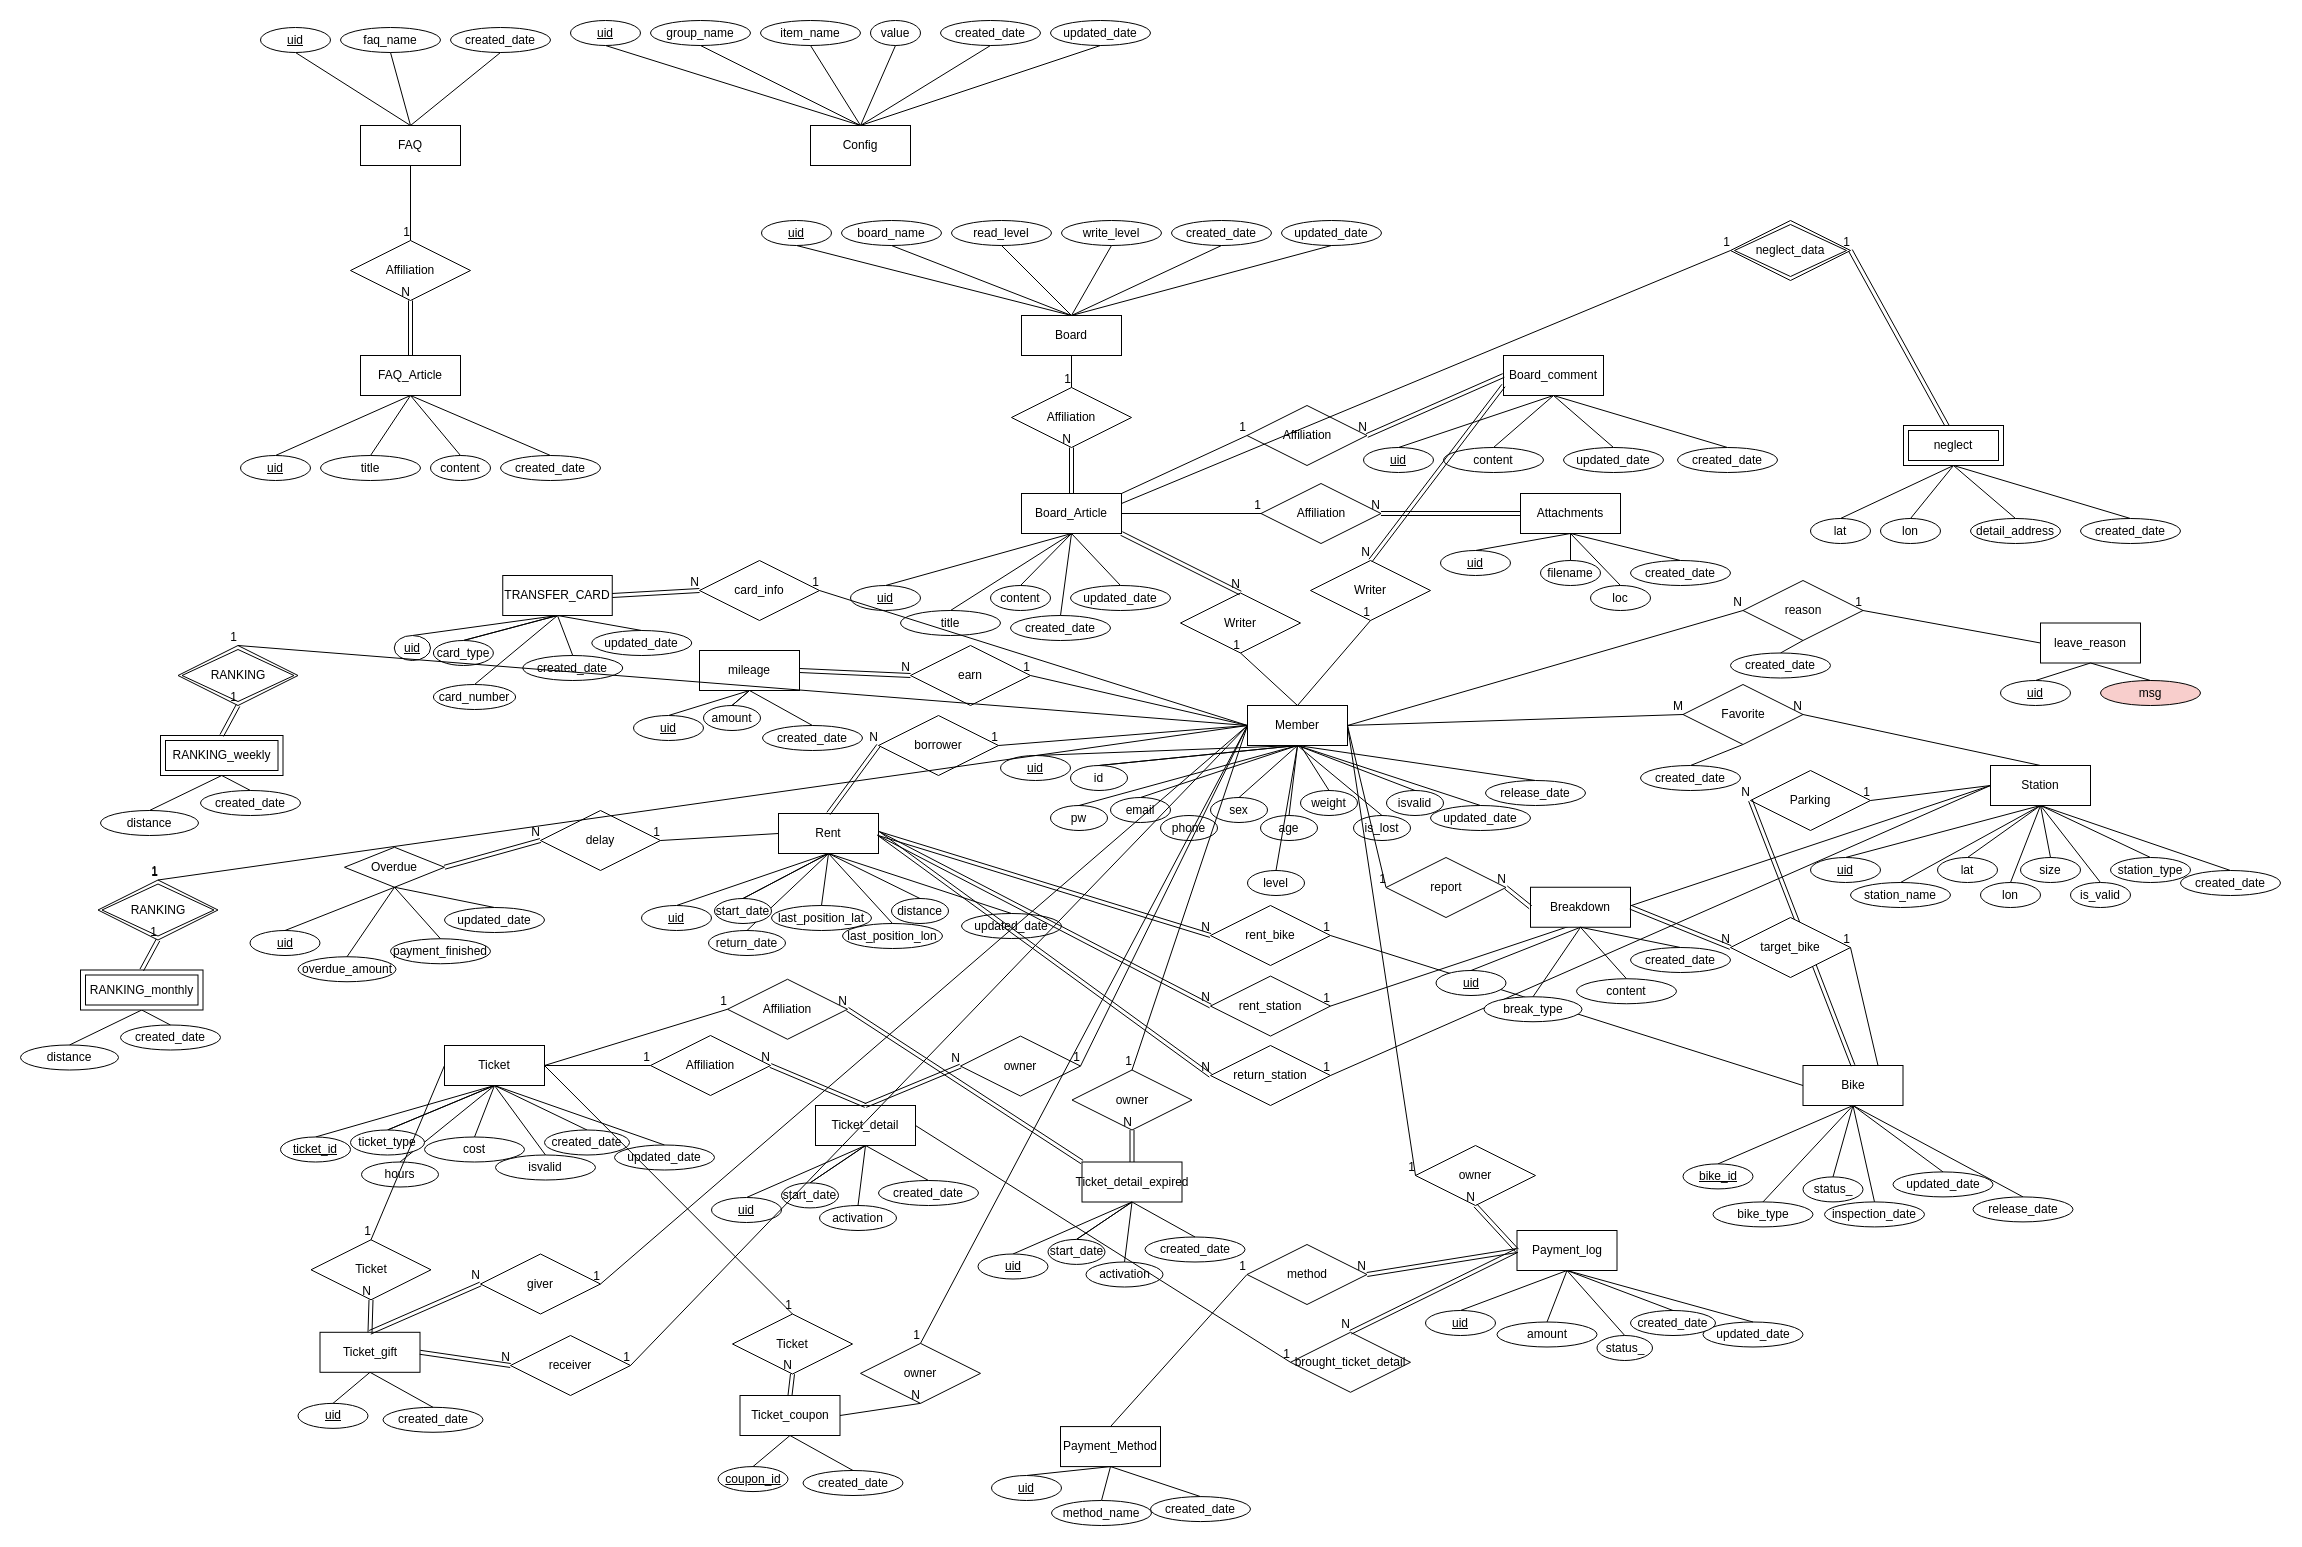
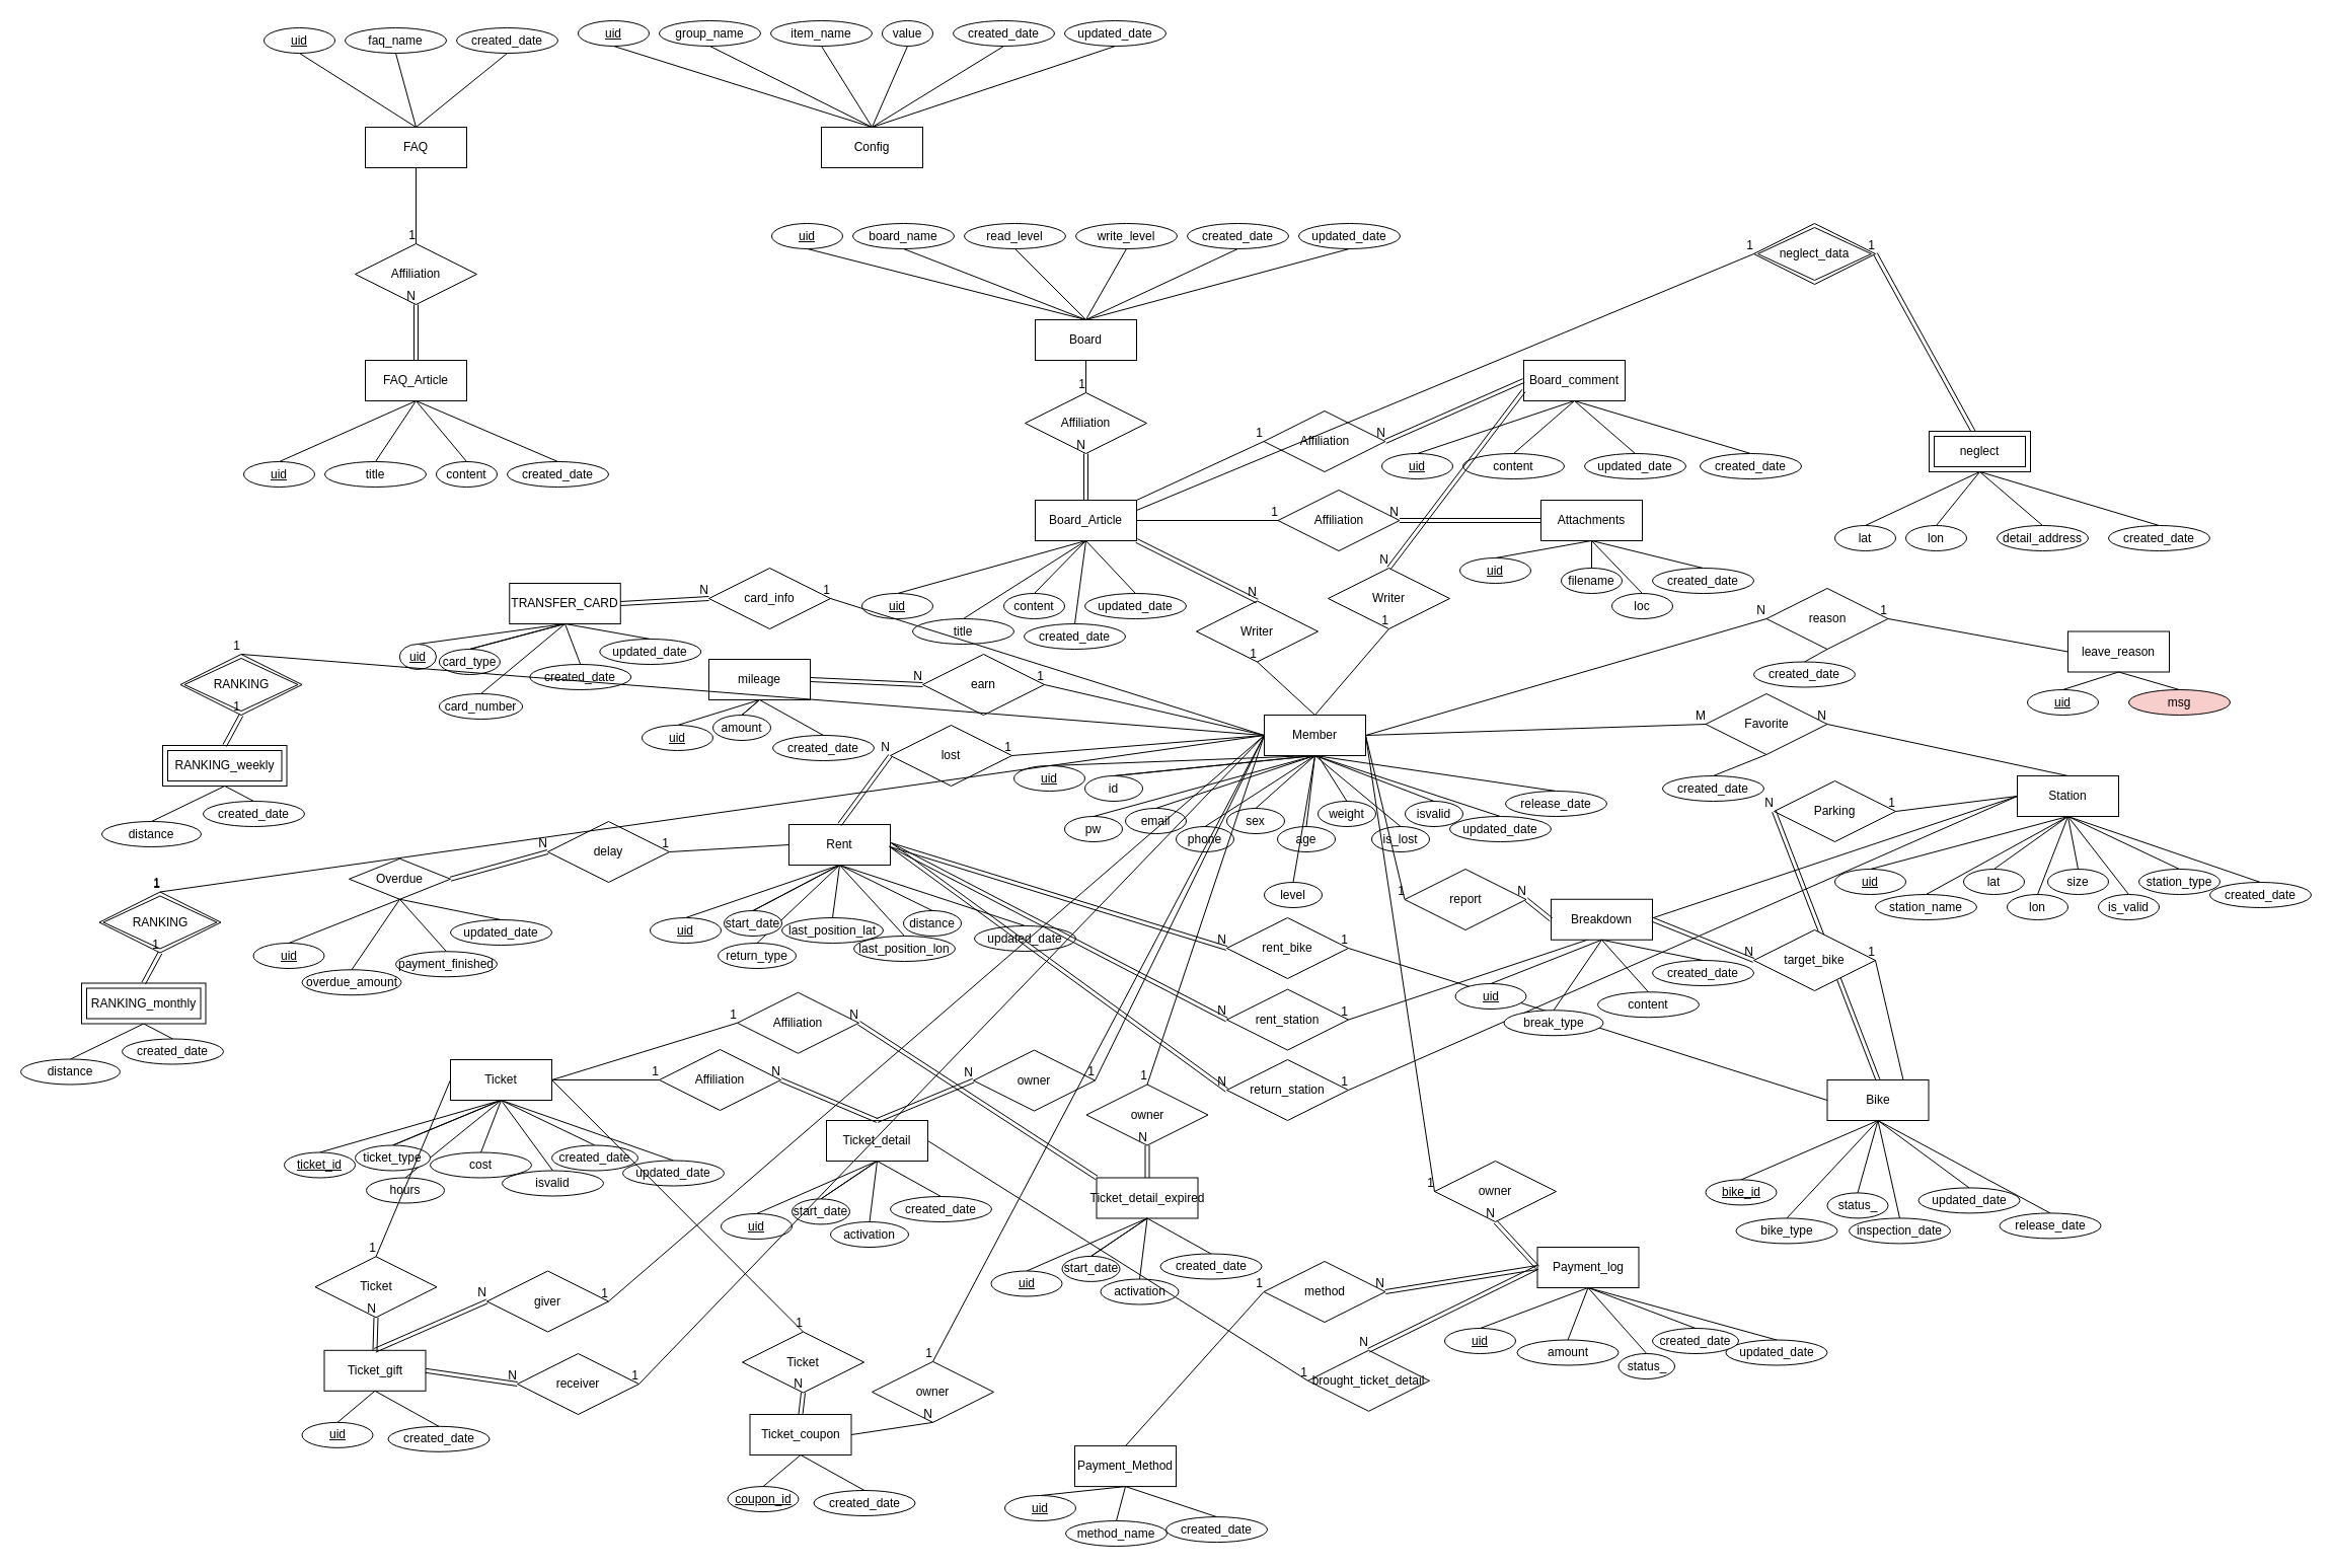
- <mxCell id="199" value="borrower" style="shape=rhombus;perimeter=rhombusPerimeter;whiteSpace=wrap;html=1;align=center;" parent="1" vertex="1"><mxGeometry x="878" y="715" width="120" height="60" as="geometry" /></mxCell>
+ <mxCell id="199" value="lost" style="shape=rhombus;perimeter=rhombusPerimeter;whiteSpace=wrap;html=1;align=center;" parent="1" vertex="1"><mxGeometry x="878" y="715" width="120" height="60" as="geometry" /></mxCell>
+ <mxCell id="118" style="rounded=0;orthogonalLoop=1;jettySize=auto;html=1;exitX=0.5;exitY=0;exitDx=0;exitDy=0;entryX=0.5;entryY=1;entryDx=0;entryDy=0;endArrow=none;endFill=0;" parent="1" source="115" target="111" edge="1"><mxGeometry relative="1" as="geometry"><mxPoint x="839" y="870" as="sourcePoint" /><mxPoint x="1114" y="950" as="targetPoint" /></mxGeometry></mxCell>
- <mxCell id="194" value="return_date" style="ellipse;whiteSpace=wrap;html=1;align=center;" parent="1" vertex="1"><mxGeometry x="708" y="930" width="77" height="25" as="geometry" /></mxCell>
+ <mxCell id="194" value="return_type" style="ellipse;whiteSpace=wrap;html=1;align=center;" parent="1" vertex="1"><mxGeometry x="708" y="930" width="77" height="25" as="geometry" /></mxCell>
